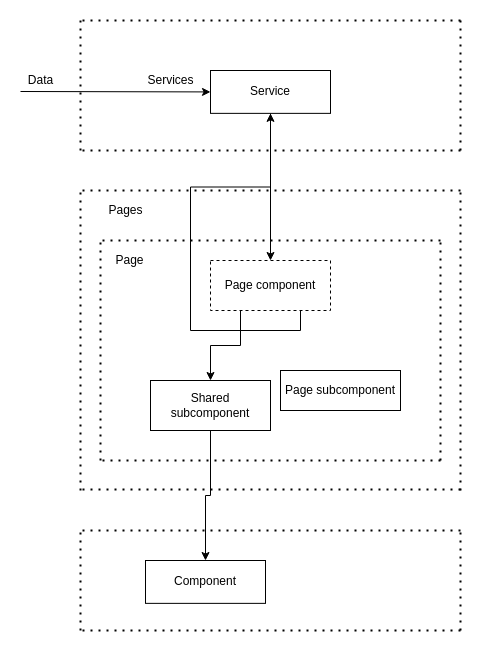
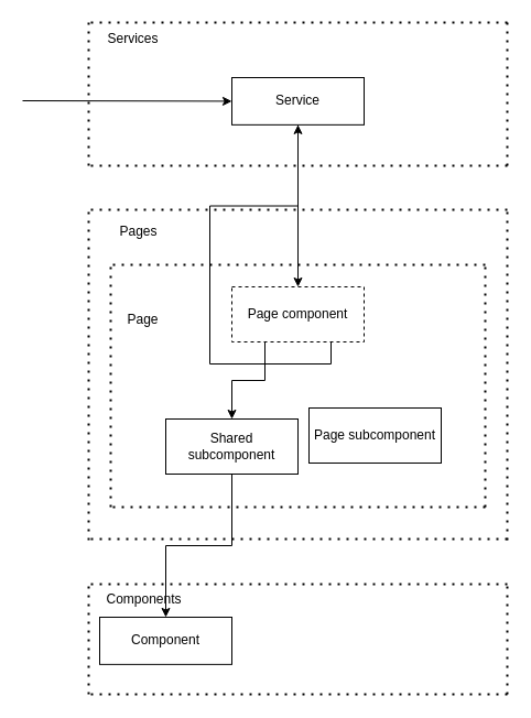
- <mxCell id="35" value="Services" style="text;html=1;align=center;verticalAlign=middle;resizable=0;points=[];autosize=1;strokeColor=none;" vertex="1" parent="30"><mxGeometry x="60" y="49.643" width="60" height="20" as="geometry" /></mxCell>
+ <mxCell id="35" value="Services" style="text;html=1;align=center;verticalAlign=middle;resizable=0;points=[];autosize=1;strokeColor=none;" vertex="1" parent="30"><mxGeometry x="10" y="4.643" width="60" height="20" as="geometry" /></mxCell>
- <mxCell id="37" value="Data" style="text;html=1;align=center;verticalAlign=middle;resizable=0;points=[];autosize=1;strokeColor=none;" vertex="1" parent="29"><mxGeometry y="50" width="40" height="20" as="geometry" /></mxCell>
- <mxCell id="12" value="Page" style="text;html=1;align=center;verticalAlign=middle;resizable=0;points=[];autosize=1;strokeColor=none;" vertex="1" parent="8"><mxGeometry x="8.947" y="10.004" width="40" height="20" as="geometry" /></mxCell>
+ <mxCell id="12" value="Page" style="text;html=1;align=center;verticalAlign=middle;resizable=0;points=[];autosize=1;strokeColor=none;" vertex="1" parent="8"><mxGeometry x="8.947" y="40.004" width="40" height="20" as="geometry" /></mxCell>
- <mxCell id="17" value="Page subcomponent" style="whiteSpace=wrap;html=1;" vertex="1" parent="8"><mxGeometry x="180" y="130" width="120" height="40" as="geometry" /></mxCell>
+ <mxCell id="17" value="Page subcomponent" style="whiteSpace=wrap;html=1;" vertex="1" parent="8"><mxGeometry x="180" y="130" width="120" height="50" as="geometry" /></mxCell>
+ <mxCell id="25" value="Components" style="text;html=1;align=center;verticalAlign=middle;resizable=0;points=[];autosize=1;strokeColor=none;" vertex="1" parent="20"><mxGeometry x="10" y="3.571" width="80" height="20" as="geometry" /></mxCell>
- <mxCell id="26" value="Component" style="whiteSpace=wrap;html=1;" vertex="1" parent="20"><mxGeometry x="65" y="29.996" width="120" height="42.857" as="geometry" /></mxCell>
+ <mxCell id="26" value="Component" style="whiteSpace=wrap;html=1;" vertex="1" parent="20"><mxGeometry x="10" y="29.996" width="120" height="42.857" as="geometry" /></mxCell>
